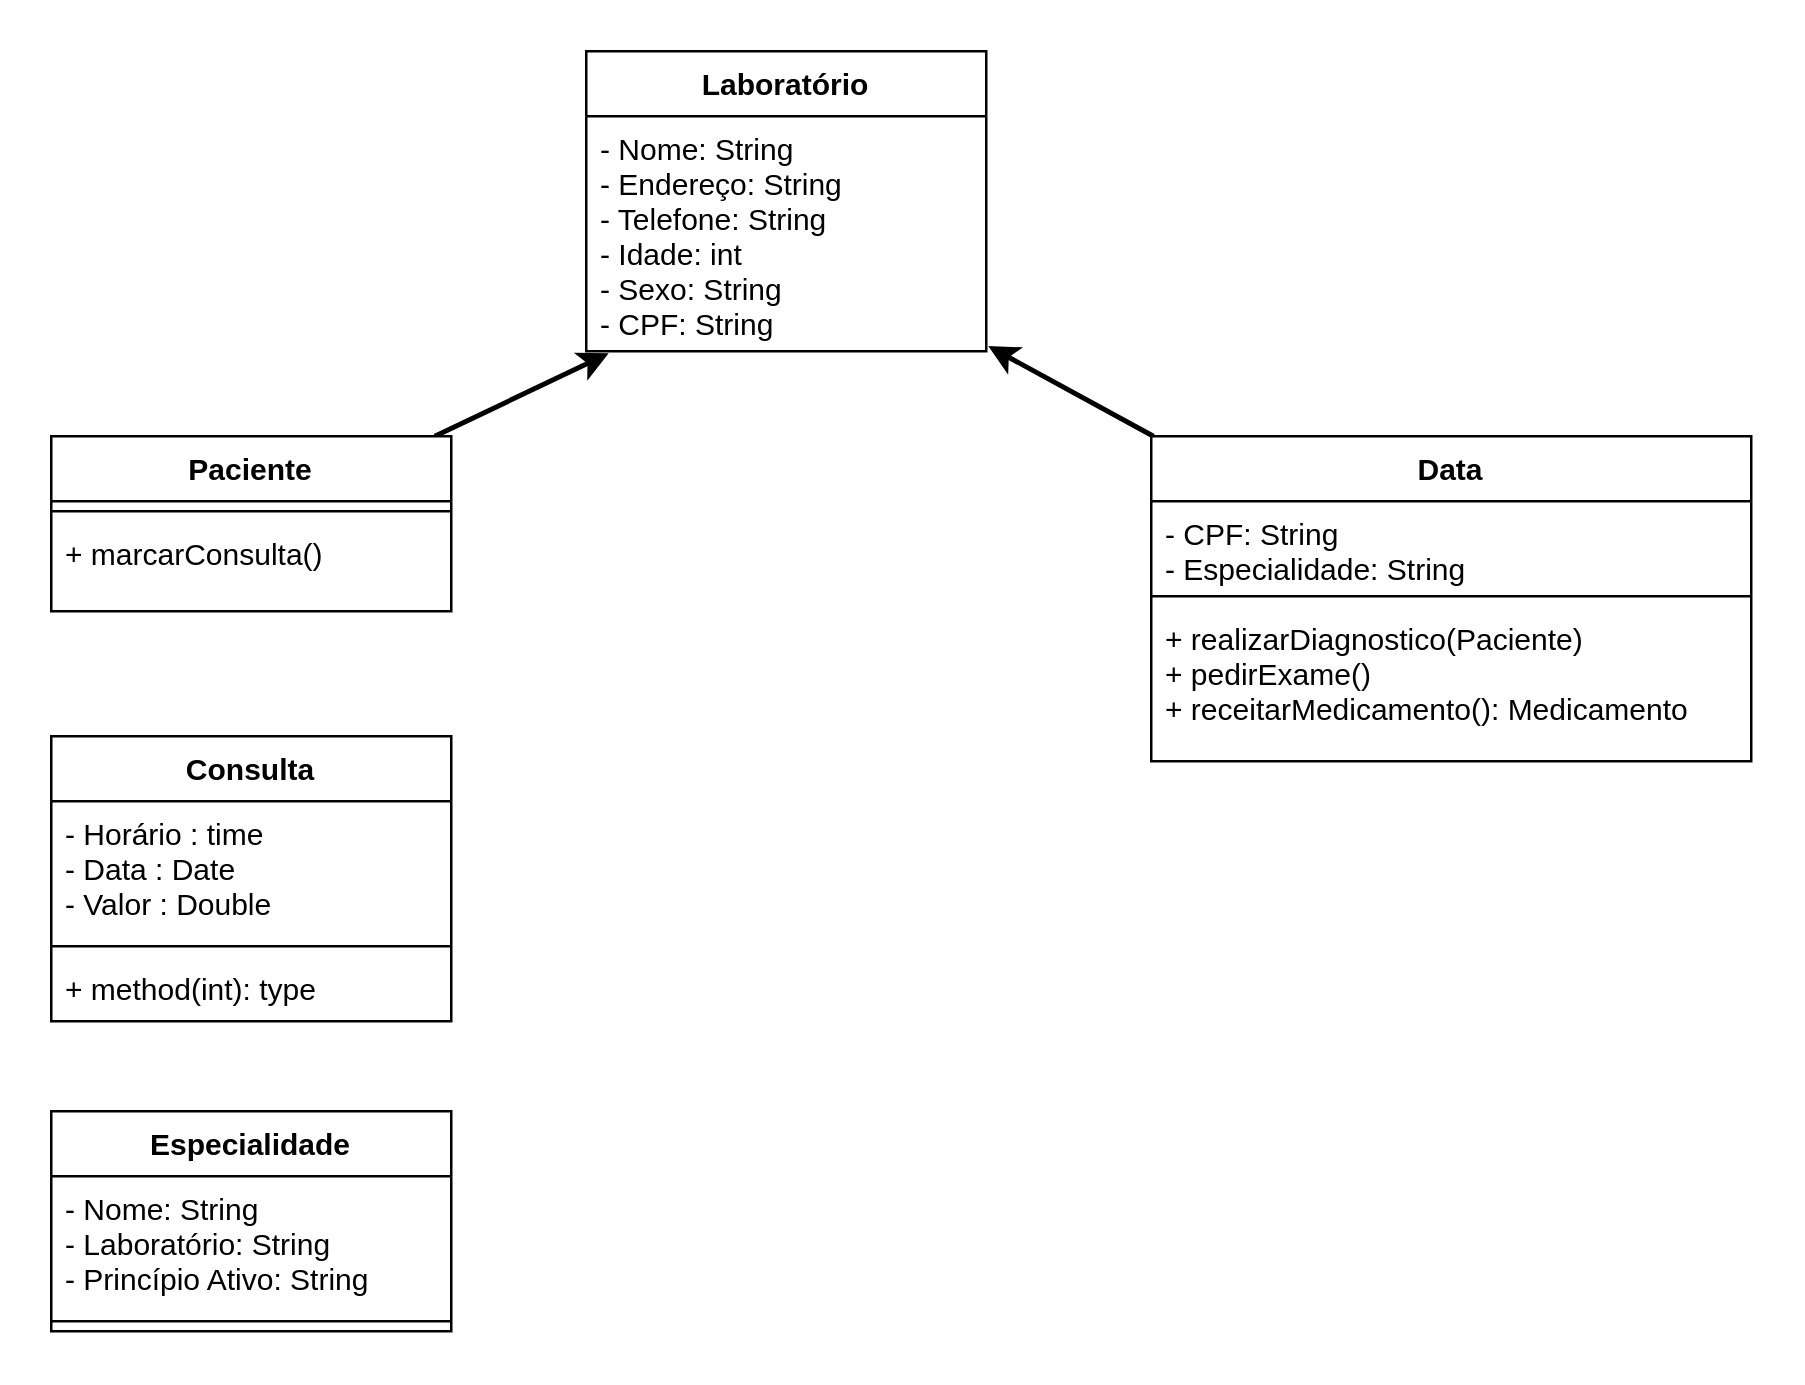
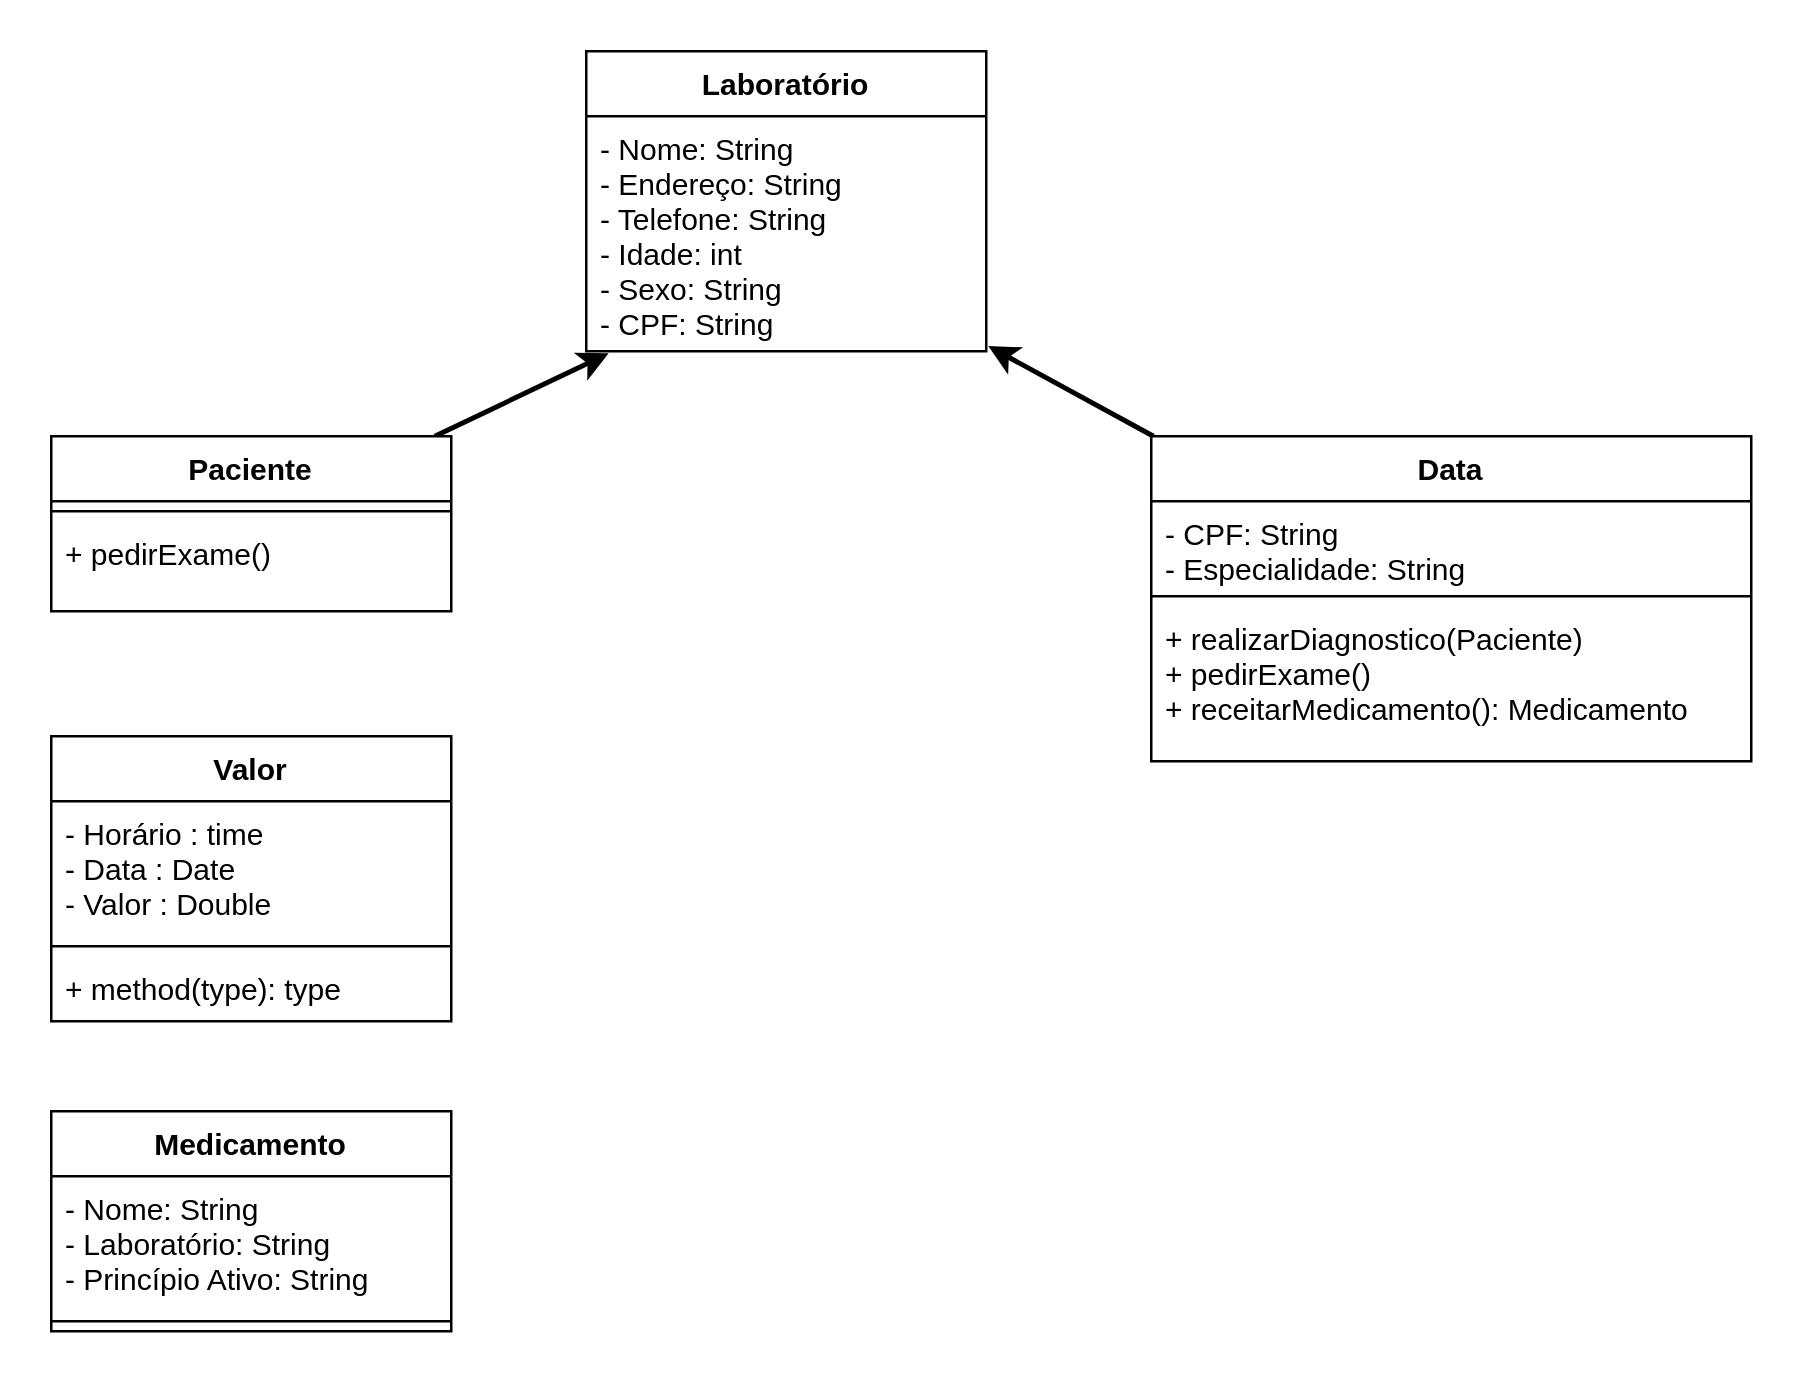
- <mxCell id="7" value="+ marcarConsulta()" style="text;strokeColor=none;fillColor=none;align=left;verticalAlign=top;spacingLeft=4;spacingRight=4;overflow=hidden;rotatable=0;points=[[0,0.5],[1,0.5]];portConstraint=eastwest;" vertex="1" parent="5"><mxGeometry y="34" width="160" height="36" as="geometry" /></mxCell>
+ <mxCell id="7" value="+ pedirExame()" style="text;strokeColor=none;fillColor=none;align=left;verticalAlign=top;spacingLeft=4;spacingRight=4;overflow=hidden;rotatable=0;points=[[0,0.5],[1,0.5]];portConstraint=eastwest;" vertex="1" parent="5"><mxGeometry y="34" width="160" height="36" as="geometry" /></mxCell>
- <mxCell id="13" value="Consulta" style="swimlane;fontStyle=1;align=center;verticalAlign=top;childLayout=stackLayout;horizontal=1;startSize=26;horizontalStack=0;resizeParent=1;resizeParentMax=0;resizeLast=0;collapsible=1;marginBottom=0;strokeColor=#000000;" vertex="1" parent="1"><mxGeometry x="20" y="294" width="160" height="114" as="geometry" /></mxCell>
+ <mxCell id="13" value="Valor" style="swimlane;fontStyle=1;align=center;verticalAlign=top;childLayout=stackLayout;horizontal=1;startSize=26;horizontalStack=0;resizeParent=1;resizeParentMax=0;resizeLast=0;collapsible=1;marginBottom=0;strokeColor=#000000;" vertex="1" parent="1"><mxGeometry x="20" y="294" width="160" height="114" as="geometry" /></mxCell>
- <mxCell id="16" value="+ method(int): type" style="text;strokeColor=none;fillColor=none;align=left;verticalAlign=top;spacingLeft=4;spacingRight=4;overflow=hidden;rotatable=0;points=[[0,0.5],[1,0.5]];portConstraint=eastwest;" vertex="1" parent="13"><mxGeometry y="88" width="160" height="26" as="geometry" /></mxCell>
+ <mxCell id="16" value="+ method(type): type" style="text;strokeColor=none;fillColor=none;align=left;verticalAlign=top;spacingLeft=4;spacingRight=4;overflow=hidden;rotatable=0;points=[[0,0.5],[1,0.5]];portConstraint=eastwest;" vertex="1" parent="13"><mxGeometry y="88" width="160" height="26" as="geometry" /></mxCell>
- <mxCell id="17" value="Especialidade" style="swimlane;fontStyle=1;align=center;verticalAlign=top;childLayout=stackLayout;horizontal=1;startSize=26;horizontalStack=0;resizeParent=1;resizeParentMax=0;resizeLast=0;collapsible=1;marginBottom=0;strokeColor=#000000;" vertex="1" parent="1"><mxGeometry x="20" y="444" width="160" height="88" as="geometry" /></mxCell>
+ <mxCell id="17" value="Medicamento" style="swimlane;fontStyle=1;align=center;verticalAlign=top;childLayout=stackLayout;horizontal=1;startSize=26;horizontalStack=0;resizeParent=1;resizeParentMax=0;resizeLast=0;collapsible=1;marginBottom=0;strokeColor=#000000;" vertex="1" parent="1"><mxGeometry x="20" y="444" width="160" height="88" as="geometry" /></mxCell>
